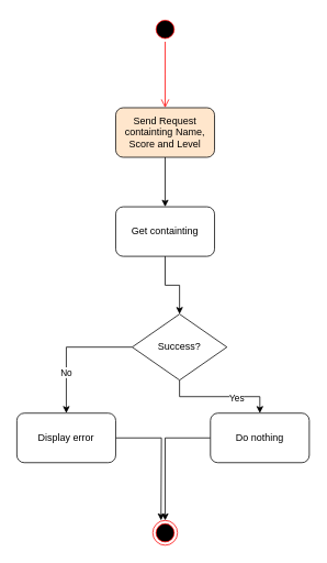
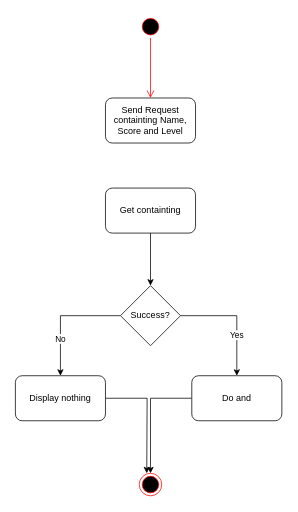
- <mxCell id="12" value="Send Request containting Name, Score and Level" style="rounded=1;whiteSpace=wrap;html=1;fillColor=#ffe6cc;" vertex="1" parent="1"><mxGeometry x="140" y="130" width="120" height="60" as="geometry" /></mxCell>
+ <mxCell id="12" value="Send Request containting Name, Score and Level" style="rounded=1;whiteSpace=wrap;html=1;" vertex="1" parent="1"><mxGeometry x="140" y="130" width="120" height="60" as="geometry" /></mxCell>
- <mxCell id="11" style="edgeStyle=orthogonalEdgeStyle;rounded=0;orthogonalLoop=1;jettySize=auto;html=1;entryX=0.5;entryY=0;entryDx=0;entryDy=0;" edge="1" parent="1" source="12" target="14"><mxGeometry relative="1" as="geometry" /></mxCell>
- <mxCell id="10" value="Success?" style="rhombus;whiteSpace=wrap;html=1;" vertex="1" parent="1"><mxGeometry x="160" y="380" width="115" height="80" as="geometry" /></mxCell>
+ <mxCell id="10" value="Success?" style="rhombus;whiteSpace=wrap;html=1;" vertex="1" parent="1"><mxGeometry x="160" y="380" width="80" height="80" as="geometry" /></mxCell>
- <mxCell id="16" value="Display error" style="rounded=1;whiteSpace=wrap;html=1;" vertex="1" parent="1"><mxGeometry x="20" y="500" width="120" height="60" as="geometry" /></mxCell>
+ <mxCell id="16" value="Display nothing" style="rounded=1;whiteSpace=wrap;html=1;" vertex="1" parent="1"><mxGeometry x="20" y="500" width="120" height="60" as="geometry" /></mxCell>
- <mxCell id="5" value="Do nothing" style="rounded=1;whiteSpace=wrap;html=1;" vertex="1" parent="1"><mxGeometry x="255" y="500" width="120" height="60" as="geometry" /></mxCell>
+ <mxCell id="5" value="Do and" style="rounded=1;whiteSpace=wrap;html=1;" vertex="1" parent="1"><mxGeometry x="255" y="500" width="120" height="60" as="geometry" /></mxCell>
